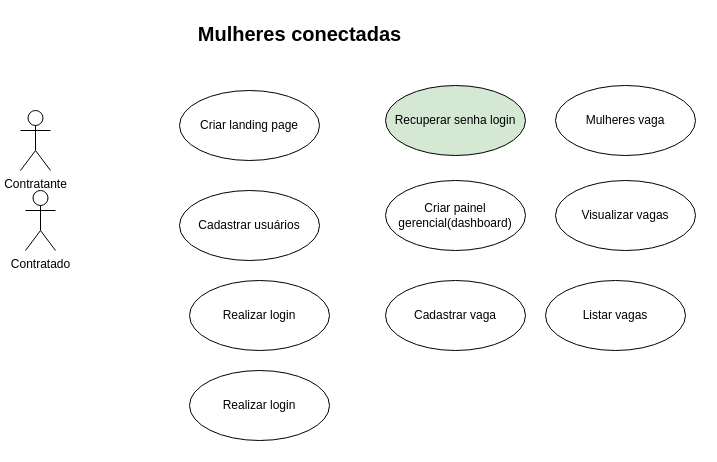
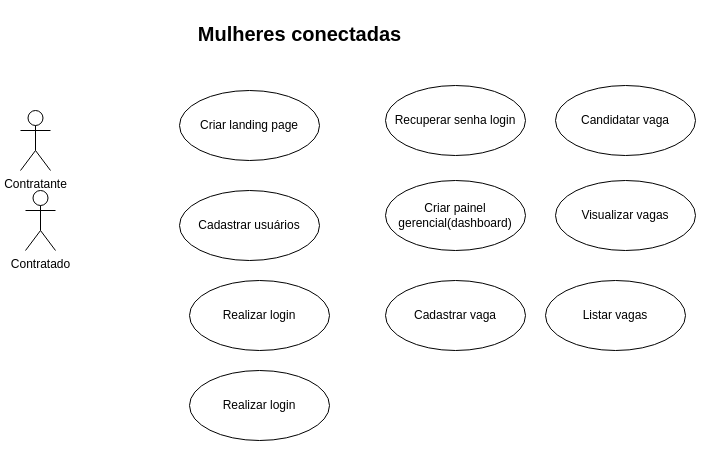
- <mxCell id="8" value="Recuperar senha login" style="ellipse;whiteSpace=wrap;html=1;fillColor=#d5e8d4;" vertex="1" parent="1"><mxGeometry x="385" y="85" width="140" height="70" as="geometry" /></mxCell>
+ <mxCell id="8" value="Recuperar senha login" style="ellipse;whiteSpace=wrap;html=1;" vertex="1" parent="1"><mxGeometry x="385" y="85" width="140" height="70" as="geometry" /></mxCell>
- <mxCell id="11" value="Mulheres vaga" style="ellipse;whiteSpace=wrap;html=1;" vertex="1" parent="1"><mxGeometry x="555" y="85" width="140" height="70" as="geometry" /></mxCell>
+ <mxCell id="11" value="Candidatar vaga" style="ellipse;whiteSpace=wrap;html=1;" vertex="1" parent="1"><mxGeometry x="555" y="85" width="140" height="70" as="geometry" /></mxCell>
